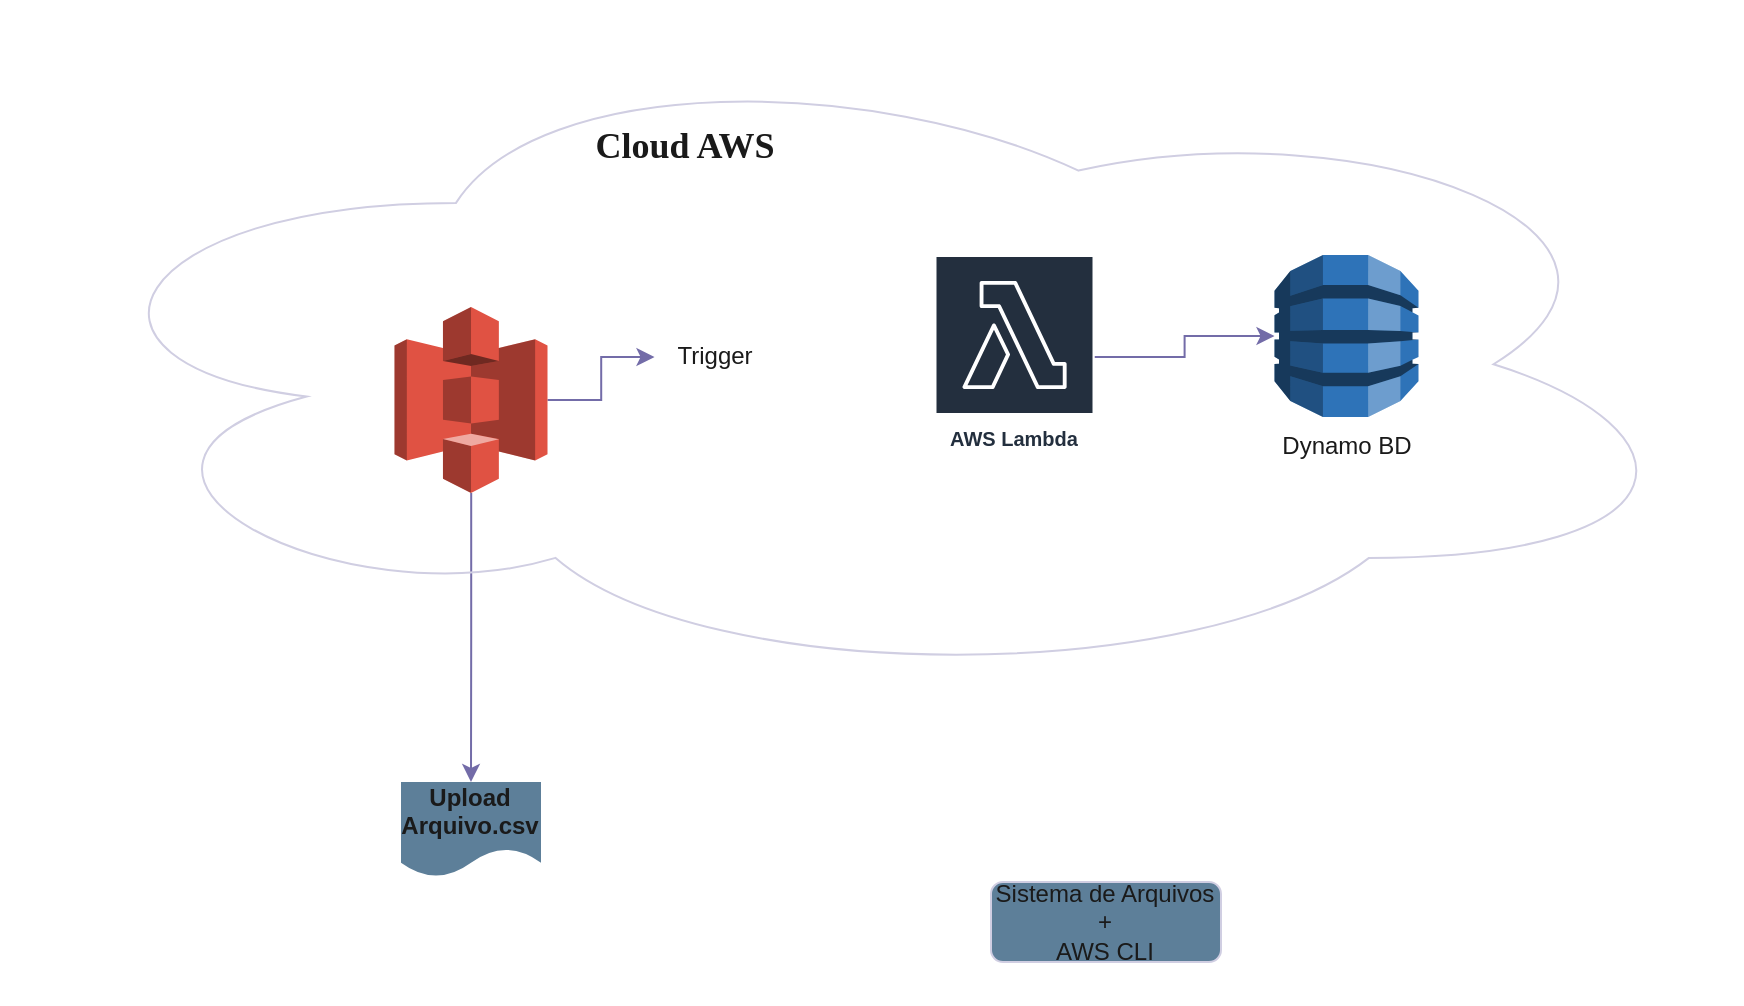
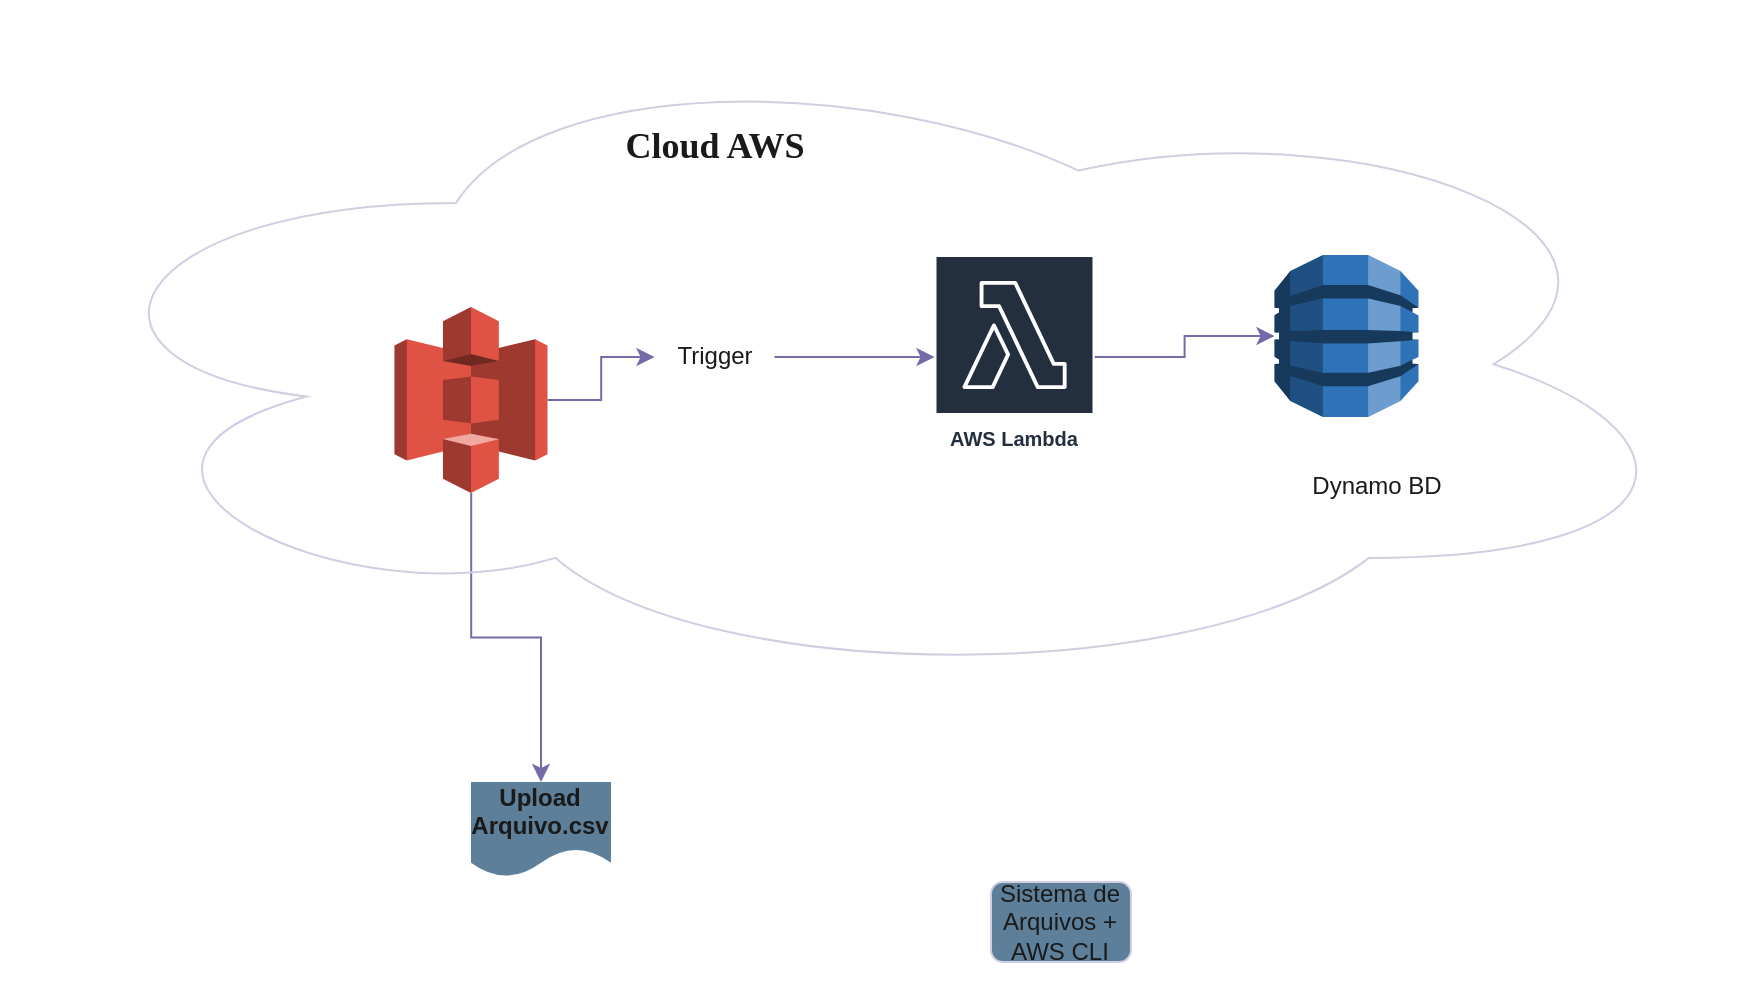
- <mxCell id="14" value="&lt;b&gt;&lt;font face=&quot;Comic Sans MS&quot; style=&quot;font-size: 18px;&quot;&gt;Cloud AWS&lt;/font&gt;&lt;/b&gt;" style="text;html=1;align=center;verticalAlign=middle;resizable=0;points=[];autosize=1;strokeColor=none;fillColor=none;fontColor=#1A1A1A;" vertex="1" parent="1"><mxGeometry x="281.75" y="53" width="120" height="40" as="geometry" /></mxCell>
+ <mxCell id="14" value="&lt;b&gt;&lt;font face=&quot;Comic Sans MS&quot; style=&quot;font-size: 18px;&quot;&gt;Cloud AWS&lt;/font&gt;&lt;/b&gt;" style="text;html=1;align=center;verticalAlign=middle;resizable=0;points=[];autosize=1;strokeColor=none;fillColor=none;fontColor=#1A1A1A;" vertex="1" parent="1"><mxGeometry x="296.75" width="120" height="40" as="geometry" y="53" /></mxCell>
+ <mxCell id="7" value="" style="edgeStyle=orthogonalEdgeStyle;rounded=0;orthogonalLoop=1;jettySize=auto;html=1;strokeColor=#736CA8;fontColor=#1A1A1A;" edge="1" parent="1" source="8" target="10"><mxGeometry relative="1" as="geometry" /></mxCell>
- <mxCell id="12" value="Dynamo BD" style="text;html=1;align=center;verticalAlign=middle;resizable=0;points=[];autosize=1;strokeColor=none;fillColor=none;fontColor=#1A1A1A;" vertex="1" parent="1"><mxGeometry x="627.75" y="208" width="90" height="30" as="geometry" /></mxCell>
+ <mxCell id="12" value="Dynamo BD" style="text;html=1;align=center;verticalAlign=middle;resizable=0;points=[];autosize=1;strokeColor=none;fillColor=none;fontColor=#1A1A1A;" vertex="1" parent="1"><mxGeometry x="642.75" y="228" width="90" height="30" as="geometry" /></mxCell>
- <mxCell id="3" value="&lt;div&gt;&lt;b style=&quot;background-color: transparent; color: light-dark(rgb(26, 26, 26), rgb(215, 215, 215));&quot;&gt;Upload Arquivo.csv&lt;/b&gt;&lt;/div&gt;" style="shape=document;whiteSpace=wrap;html=1;boundedLbl=1;verticalAlign=top;fillColor=#5D7F99;strokeColor=none;fontColor=#1A1A1A;spacingTop=-6;sketch=0;labelBackgroundColor=none;" vertex="1" parent="1"><mxGeometry x="200" y="390.5" width="70" height="47.5" as="geometry" /></mxCell>
+ <mxCell id="3" value="&lt;div&gt;&lt;b style=&quot;background-color: transparent; color: light-dark(rgb(26, 26, 26), rgb(215, 215, 215));&quot;&gt;Upload Arquivo.csv&lt;/b&gt;&lt;/div&gt;" style="shape=document;whiteSpace=wrap;html=1;boundedLbl=1;verticalAlign=top;fillColor=#5D7F99;strokeColor=none;fontColor=#1A1A1A;spacingTop=-6;sketch=0;labelBackgroundColor=none;" vertex="1" parent="1"><mxGeometry x="235" y="390.5" width="70" height="47.5" as="geometry" /></mxCell>
- <mxCell id="2" value="Sistema de Arquivos +&lt;div&gt;AWS CLI&lt;/div&gt;" style="whiteSpace=wrap;html=1;rounded=1;labelBackgroundColor=none;fillColor=#5D7F99;strokeColor=#D0CEE2;fontColor=#1A1A1A;" vertex="1" parent="1"><mxGeometry x="495" y="440.5" width="115" height="40" as="geometry" /></mxCell>
+ <mxCell id="2" value="Sistema de Arquivos +&lt;div&gt;AWS CLI&lt;/div&gt;" style="whiteSpace=wrap;html=1;rounded=1;labelBackgroundColor=none;fillColor=#5D7F99;strokeColor=#D0CEE2;fontColor=#1A1A1A;" vertex="1" parent="1"><mxGeometry x="495" y="440.5" width="70" height="40" as="geometry" /></mxCell>
